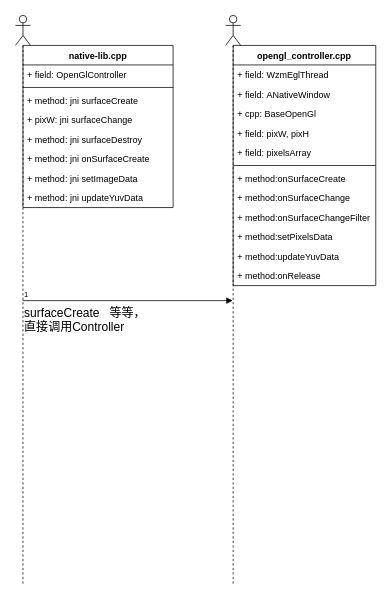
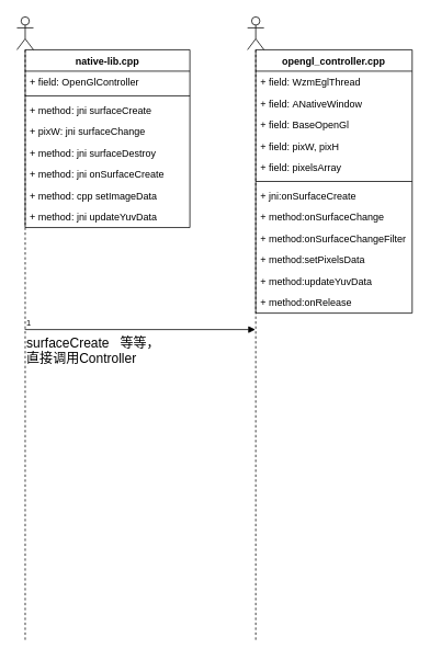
- <mxCell id="15" value="+ cpp: BaseOpenGl" style="text;strokeColor=none;fillColor=none;align=left;verticalAlign=top;spacingLeft=4;spacingRight=4;overflow=hidden;rotatable=0;points=[[0,0.5],[1,0.5]];portConstraint=eastwest;" vertex="1" parent="12"><mxGeometry y="78" width="190" height="26" as="geometry" /></mxCell>
+ <mxCell id="15" value="+ field: BaseOpenGl" style="text;strokeColor=none;fillColor=none;align=left;verticalAlign=top;spacingLeft=4;spacingRight=4;overflow=hidden;rotatable=0;points=[[0,0.5],[1,0.5]];portConstraint=eastwest;" vertex="1" parent="12"><mxGeometry y="78" width="190" height="26" as="geometry" /></mxCell>
- <mxCell id="9" value="+ method: jni setImageData" style="text;strokeColor=none;fillColor=none;align=left;verticalAlign=top;spacingLeft=4;spacingRight=4;overflow=hidden;rotatable=0;points=[[0,0.5],[1,0.5]];portConstraint=eastwest;" vertex="1" parent="2"><mxGeometry y="164" width="200" height="26" as="geometry" /></mxCell>
+ <mxCell id="9" value="+ method: cpp setImageData" style="text;strokeColor=none;fillColor=none;align=left;verticalAlign=top;spacingLeft=4;spacingRight=4;overflow=hidden;rotatable=0;points=[[0,0.5],[1,0.5]];portConstraint=eastwest;" vertex="1" parent="2"><mxGeometry y="164" width="200" height="26" as="geometry" /></mxCell>
- <mxCell id="19" value="+ method:onSurfaceCreate" style="text;strokeColor=none;fillColor=none;align=left;verticalAlign=top;spacingLeft=4;spacingRight=4;overflow=hidden;rotatable=0;points=[[0,0.5],[1,0.5]];portConstraint=eastwest;" vertex="1" parent="12"><mxGeometry y="164" width="190" height="26" as="geometry" /></mxCell>
+ <mxCell id="19" value="+ jni:onSurfaceCreate" style="text;strokeColor=none;fillColor=none;align=left;verticalAlign=top;spacingLeft=4;spacingRight=4;overflow=hidden;rotatable=0;points=[[0,0.5],[1,0.5]];portConstraint=eastwest;" vertex="1" parent="12"><mxGeometry y="164" width="190" height="26" as="geometry" /></mxCell>
